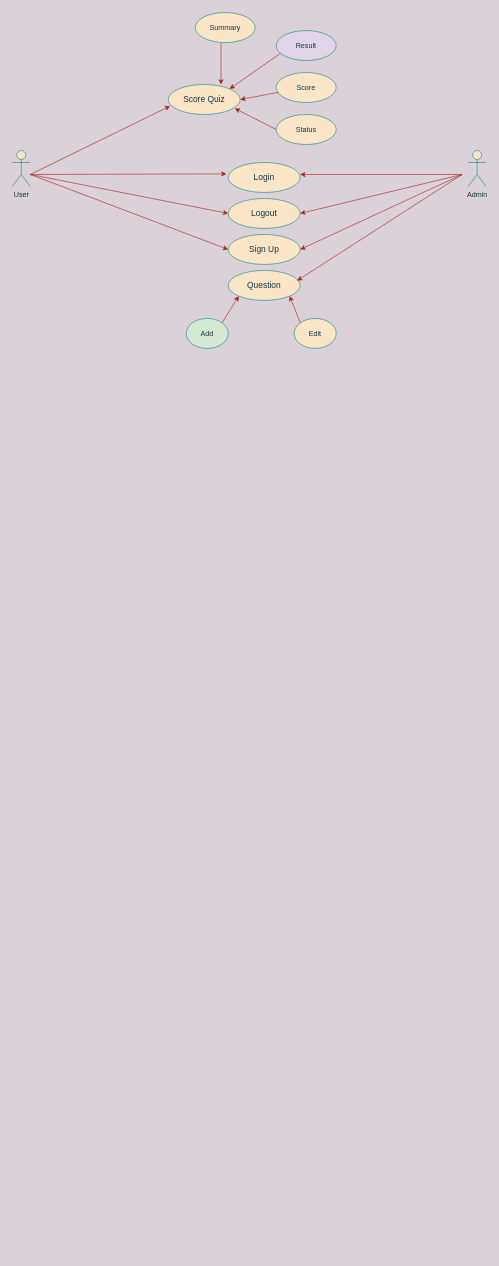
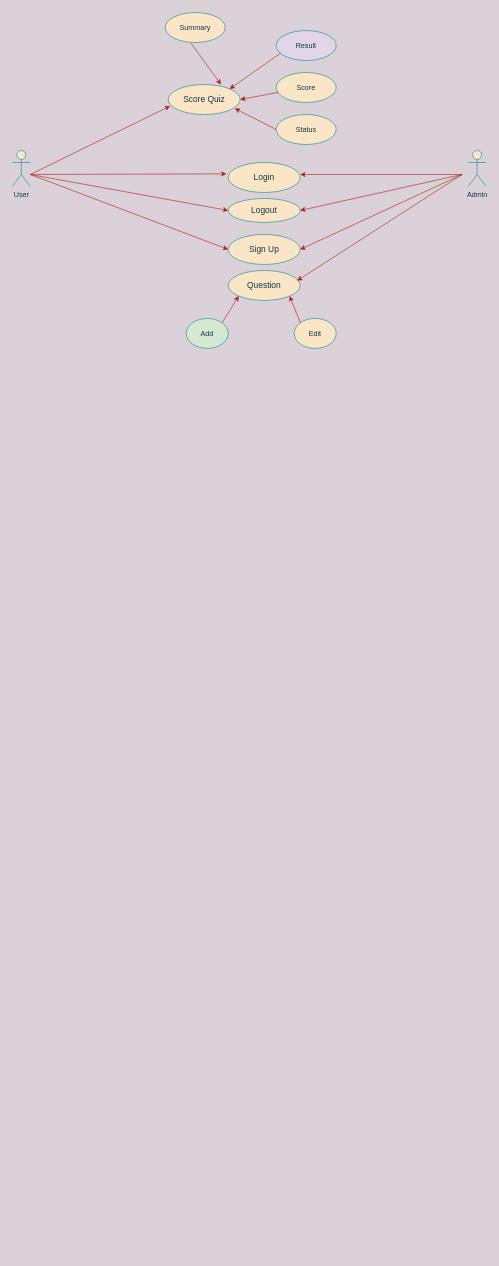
- <mxCell id="29" value="Summary" style="ellipse;whiteSpace=wrap;html=1;fillColor=#FAE5C7;strokeColor=#0F8B8D;fontColor=#143642;" parent="1" vertex="1"><mxGeometry x="325" y="20" width="100" height="50" as="geometry" /></mxCell>
+ <mxCell id="29" value="Summary" style="ellipse;whiteSpace=wrap;html=1;fillColor=#FAE5C7;strokeColor=#0F8B8D;fontColor=#143642;" parent="1" vertex="1"><mxGeometry x="275" y="20" width="100" height="50" as="geometry" /></mxCell>
- <mxCell id="6" value="&lt;font style=&quot;font-size: 14px&quot;&gt;Logout&lt;/font&gt;" style="ellipse;whiteSpace=wrap;html=1;fillColor=#FAE5C7;strokeColor=#0F8B8D;fontColor=#143642;" parent="1" vertex="1"><mxGeometry x="380" y="330" width="120" height="50" as="geometry" /></mxCell>
+ <mxCell id="6" value="&lt;font style=&quot;font-size: 14px&quot;&gt;Logout&lt;/font&gt;" style="ellipse;whiteSpace=wrap;html=1;fillColor=#FAE5C7;strokeColor=#0F8B8D;fontColor=#143642;" parent="1" vertex="1"><mxGeometry x="380" y="330" width="120" height="40" as="geometry" /></mxCell>
